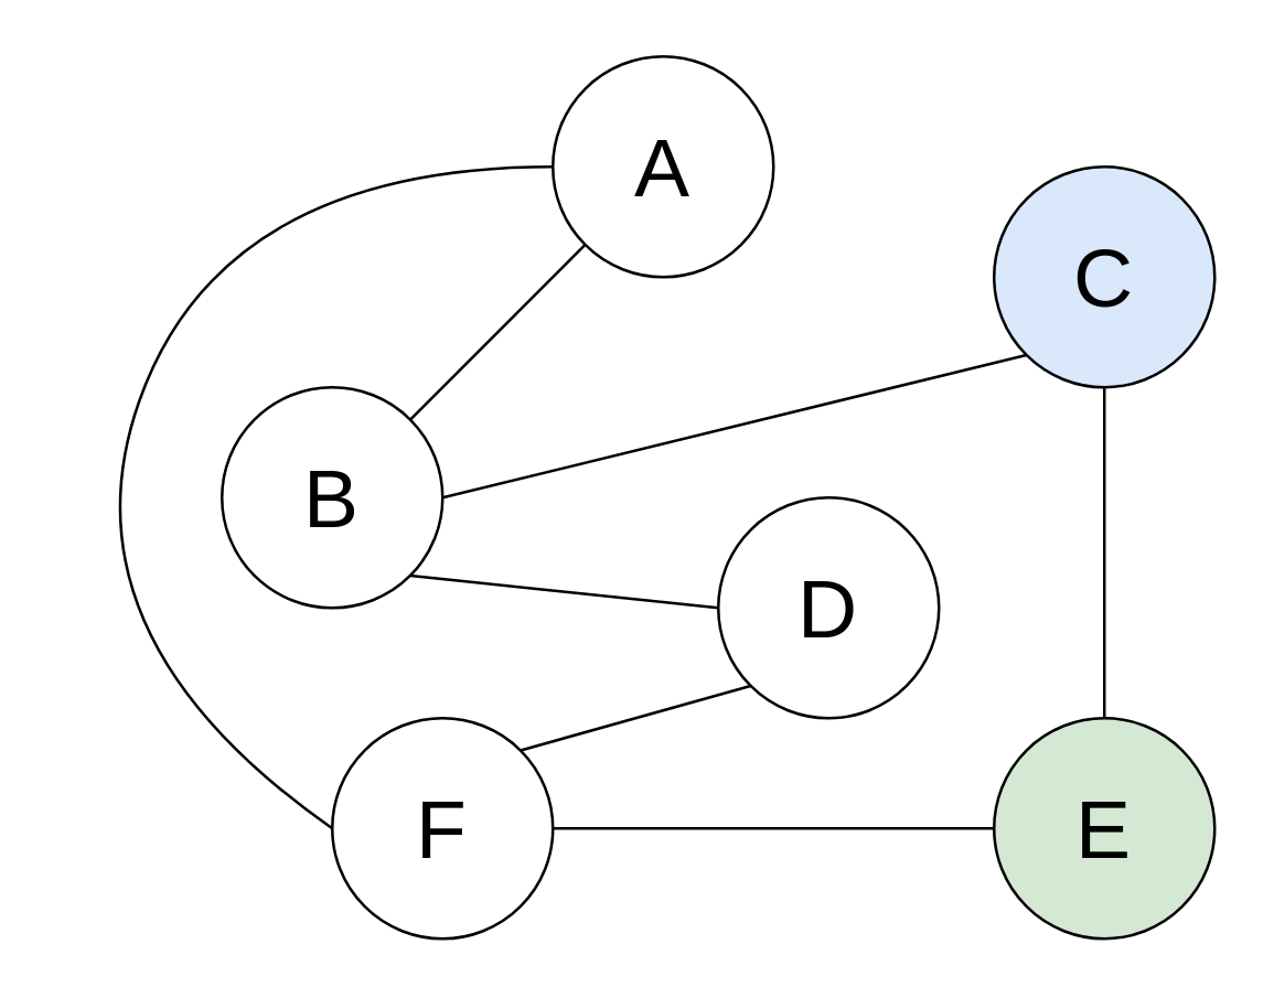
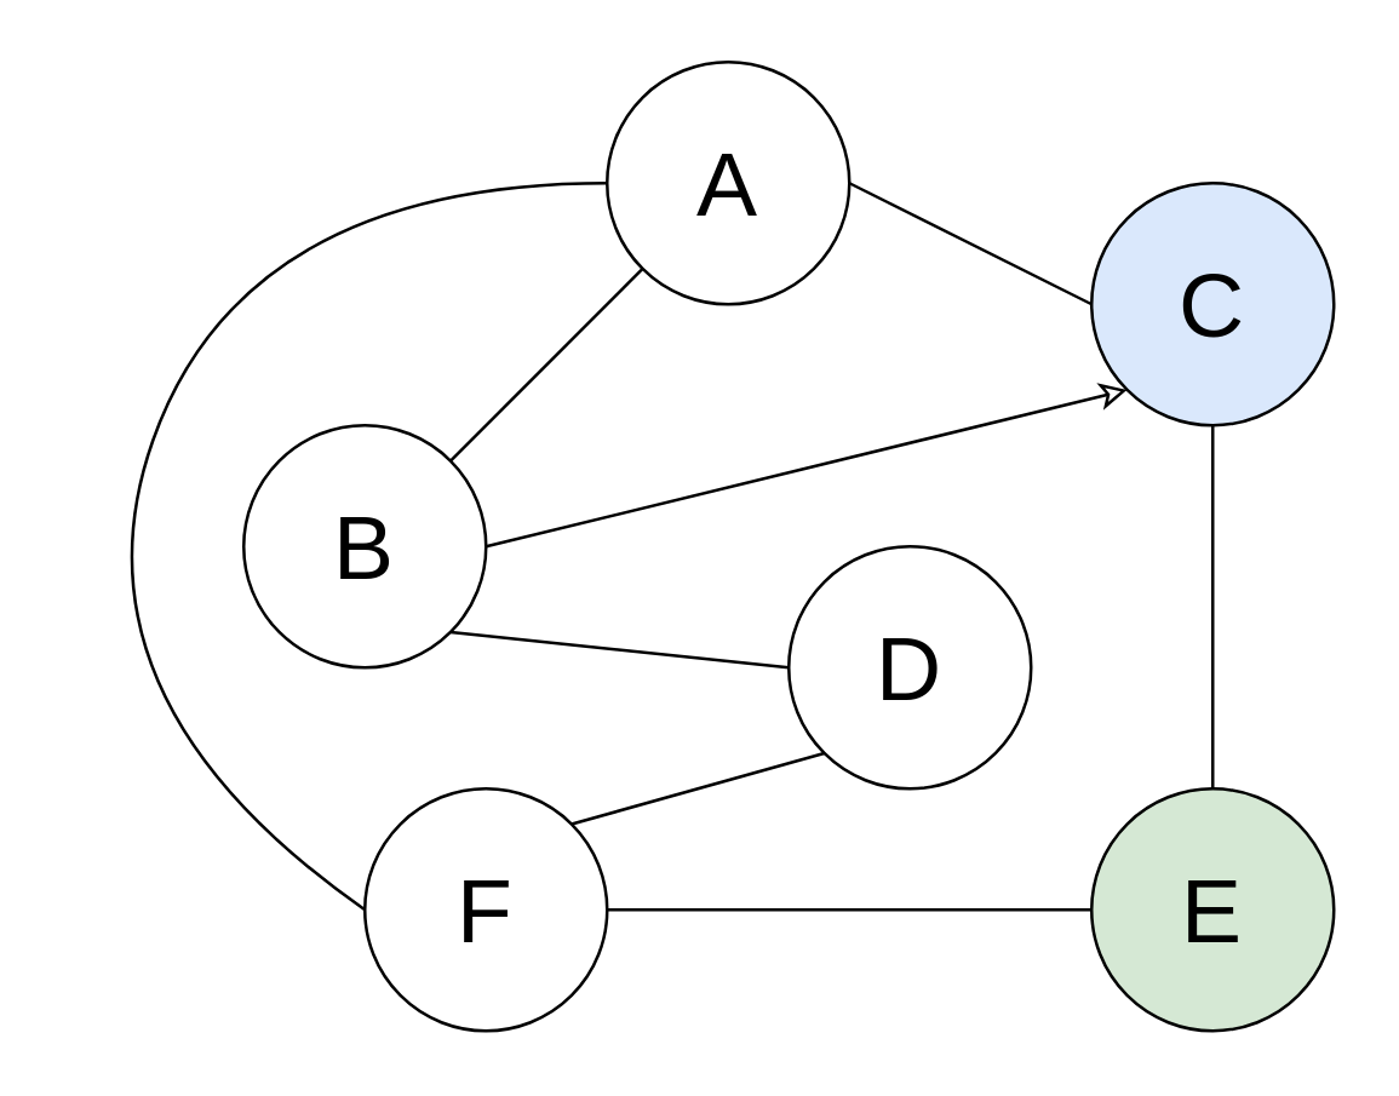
+ <mxCell id="11" value="" style="endArrow=none;html=1;entryX=0;entryY=0.5;entryDx=0;entryDy=0;exitX=1;exitY=0.5;exitDx=0;exitDy=0;endFill=0;" edge="1" parent="1" source="2" target="6"><mxGeometry width="50" height="50" relative="1" as="geometry"><mxPoint x="320.004" y="20.004" as="sourcePoint" /><mxPoint x="411.72" y="31.72" as="targetPoint" /></mxGeometry></mxCell>
- <mxCell id="10" value="" style="endArrow=none;html=1;entryX=0;entryY=1;entryDx=0;entryDy=0;exitX=1;exitY=0.5;exitDx=0;exitDy=0;endFill=0;" edge="1" parent="1" source="3" target="6"><mxGeometry width="50" height="50" relative="1" as="geometry"><mxPoint x="200.004" y="140.004" as="sourcePoint" /><mxPoint x="291.72" y="151.72" as="targetPoint" /></mxGeometry></mxCell>
+ <mxCell id="10" value="" style="endArrow=classic;html=1;entryX=0;entryY=1;entryDx=0;entryDy=0;exitX=1;exitY=0.5;exitDx=0;exitDy=0;endFill=0;" edge="1" parent="1" source="3" target="6"><mxGeometry width="50" height="50" relative="1" as="geometry"><mxPoint x="200.004" y="140.004" as="sourcePoint" /><mxPoint x="291.72" y="151.72" as="targetPoint" /></mxGeometry></mxCell>
